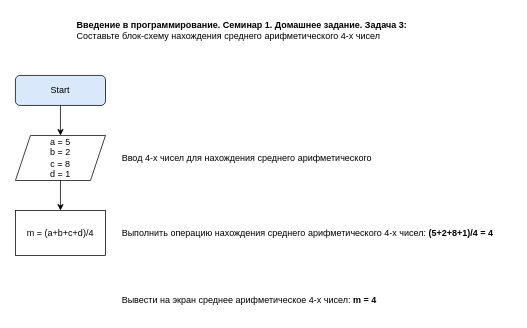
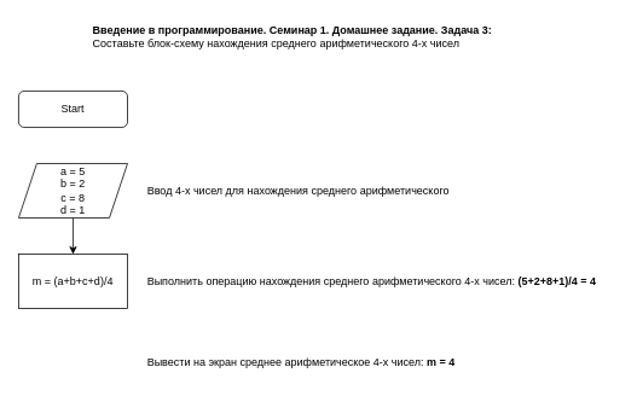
- <mxCell id="3" value="Start" style="rounded=1;whiteSpace=wrap;html=1;fontSize=12;glass=0;strokeWidth=1;shadow=0;fillColor=#dae8fc;" parent="1" vertex="1"><mxGeometry x="20" y="100" width="120" height="40" as="geometry" /></mxCell>
+ <mxCell id="3" value="Start" style="rounded=1;whiteSpace=wrap;html=1;fontSize=12;glass=0;strokeWidth=1;shadow=0;" parent="1" vertex="1"><mxGeometry x="20" y="100" width="120" height="40" as="geometry" /></mxCell>
- <mxCell id="2" value="" style="edgeStyle=orthogonalEdgeStyle;rounded=0;orthogonalLoop=1;jettySize=auto;html=1;" edge="1" parent="1" source="3" target="5"><mxGeometry relative="1" as="geometry" /></mxCell>
